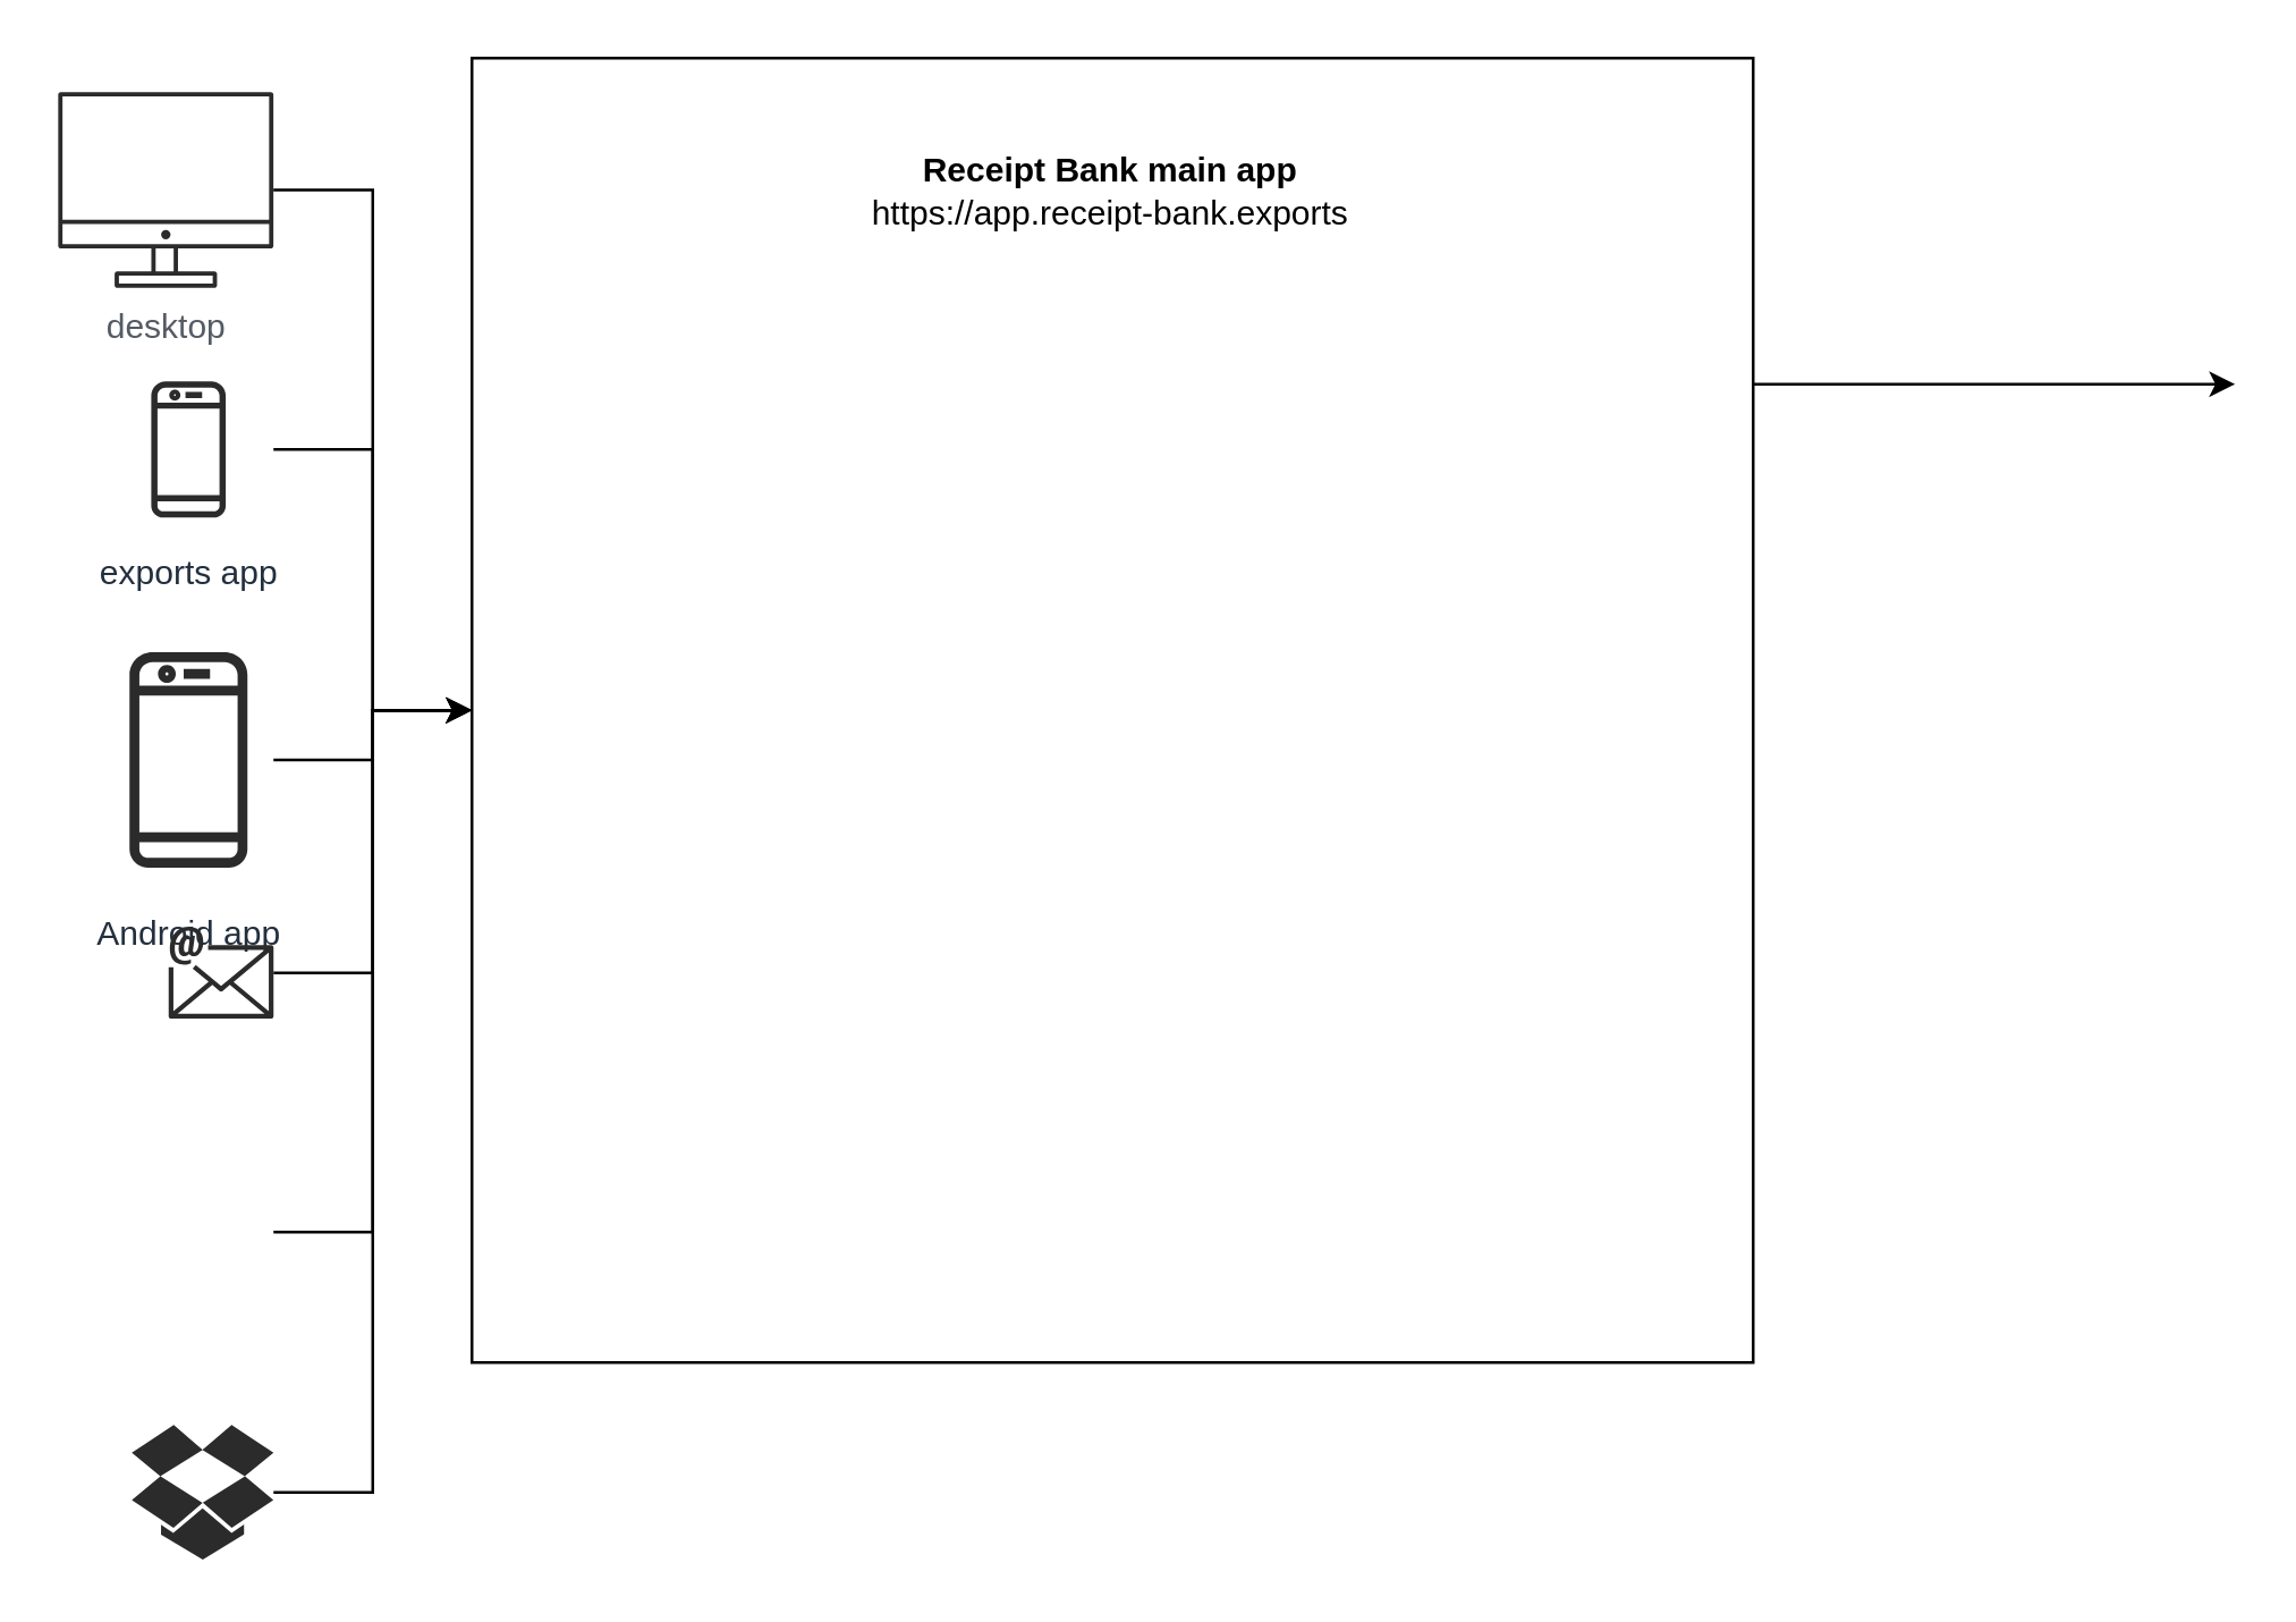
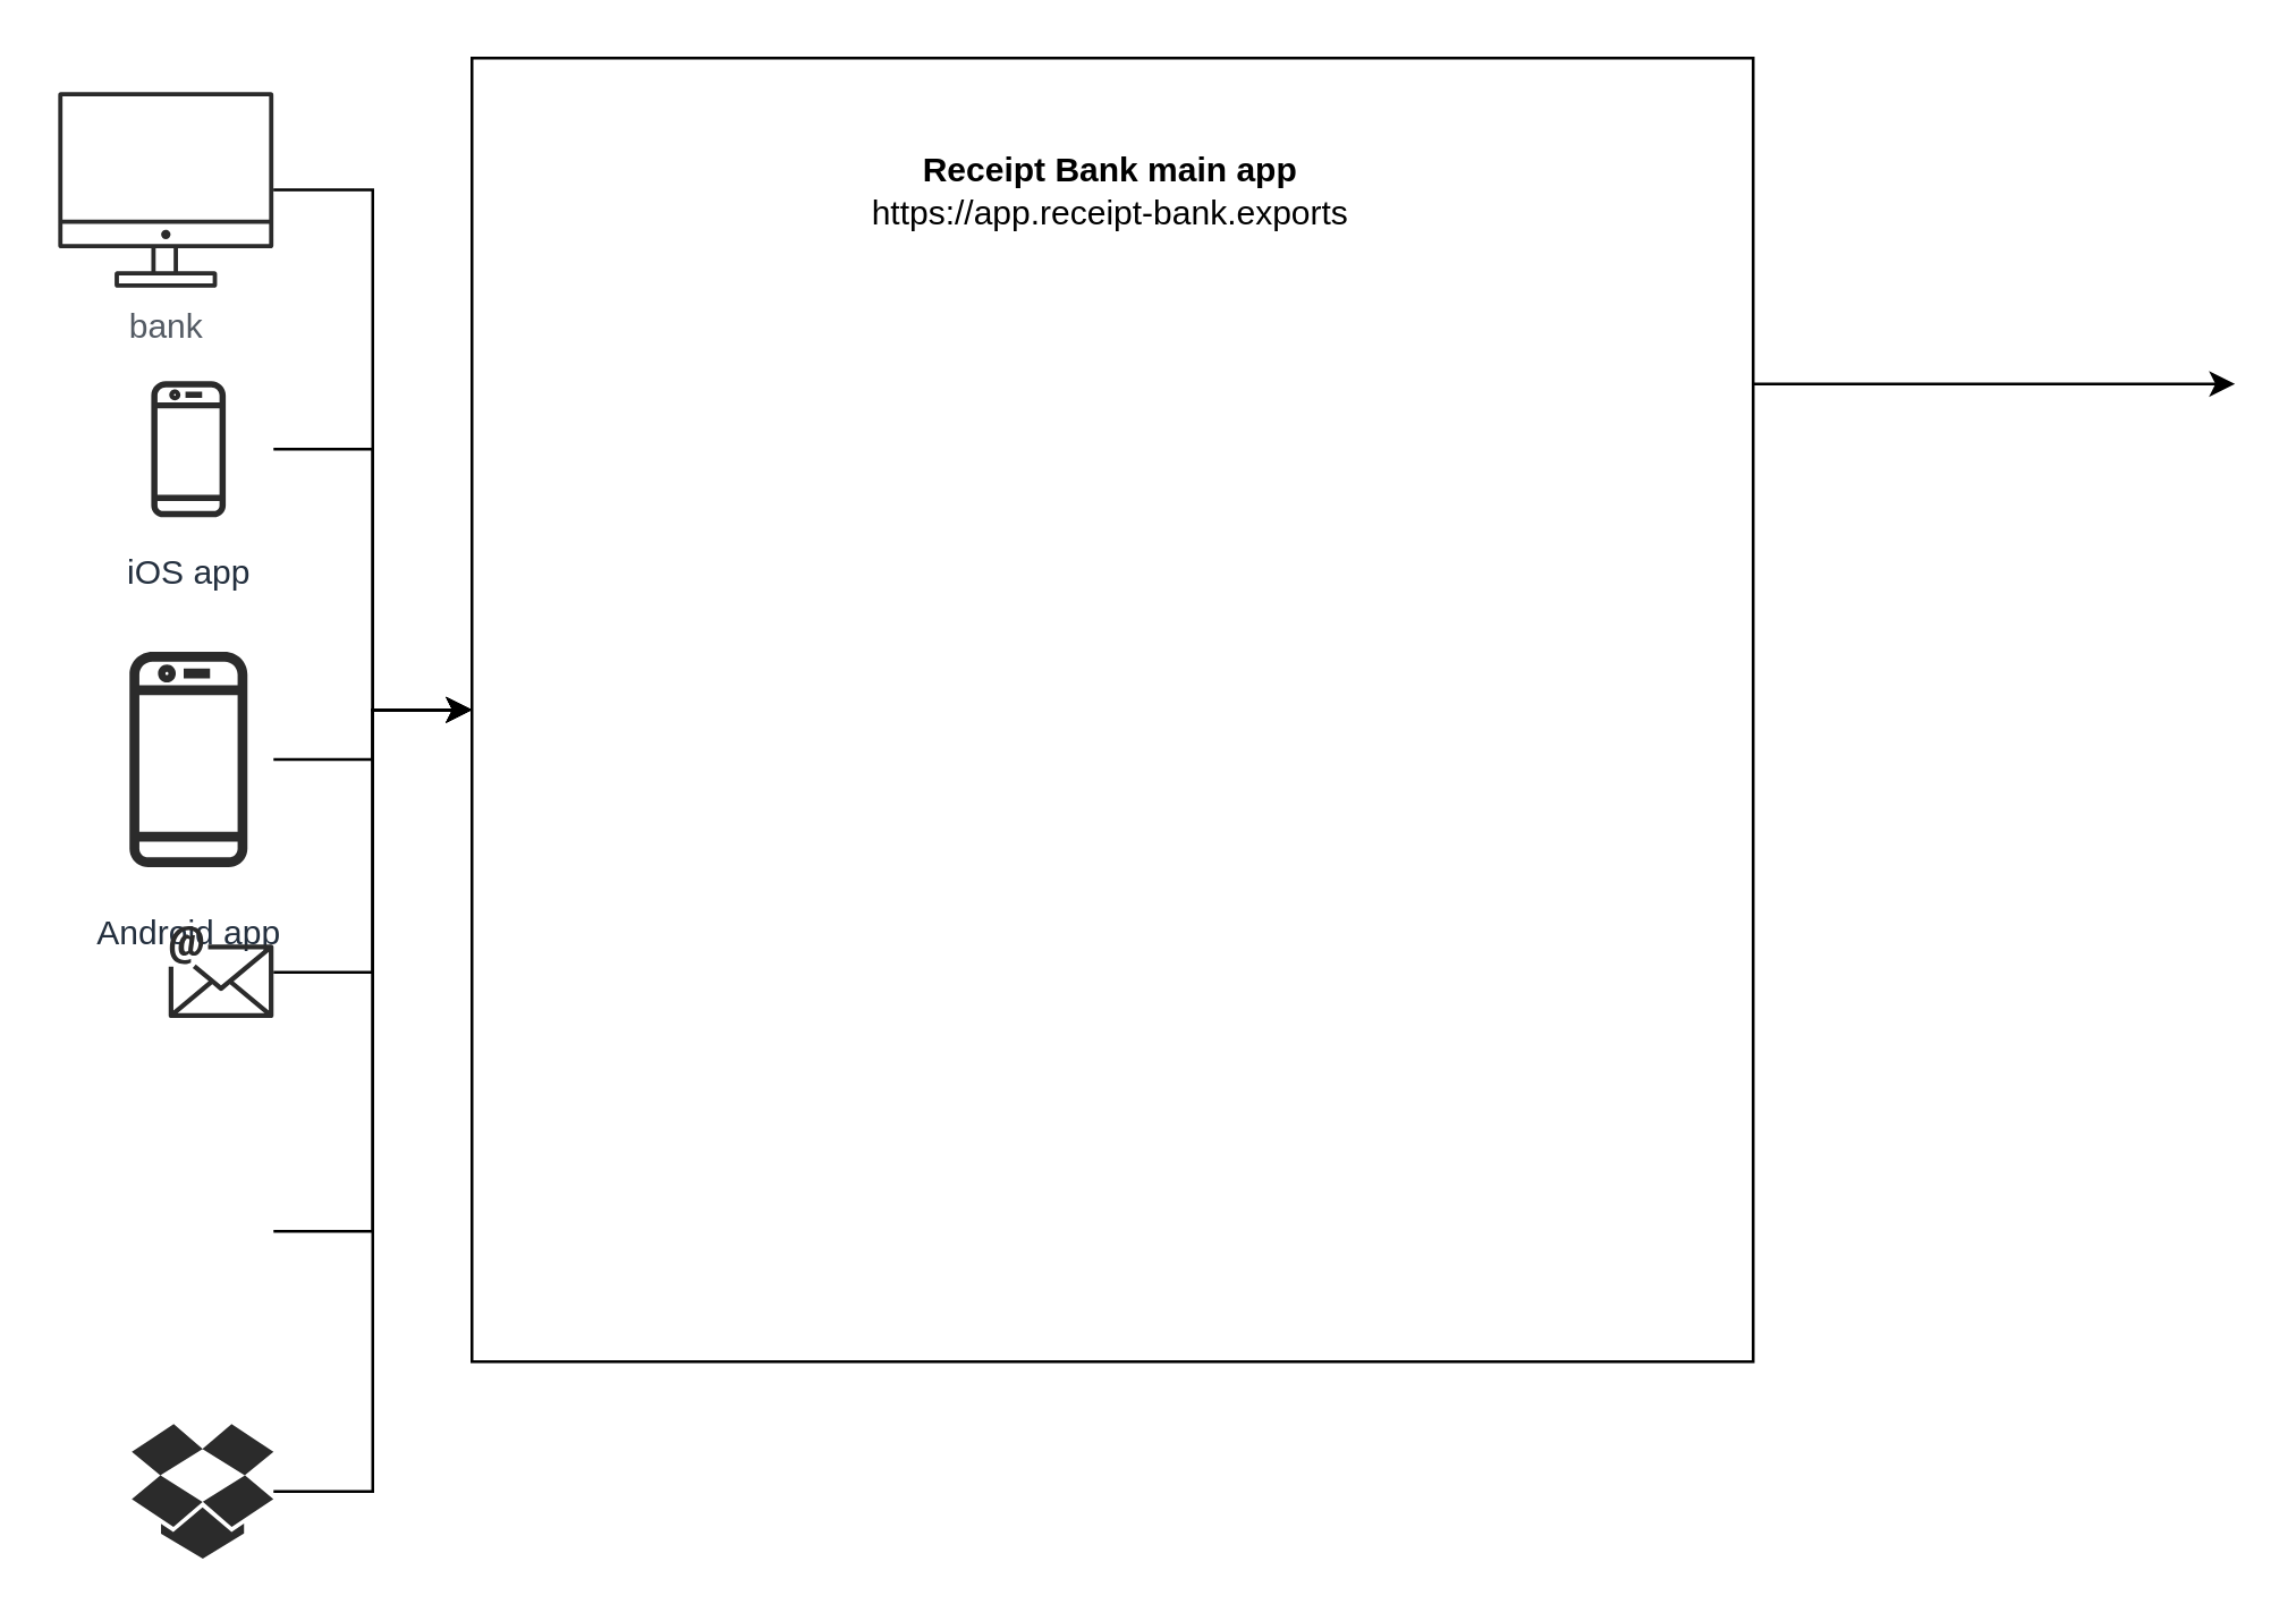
- <mxCell id="6" value="desktop" style="outlineConnect=0;gradientColor=none;fontColor=#545B64;strokeColor=none;fillColor=#2B2B2B;dashed=0;verticalLabelPosition=bottom;verticalAlign=top;align=center;html=1;fontSize=12;fontStyle=0;aspect=fixed;shape=mxgraph.aws4.illustration_desktop;pointerEvents=1" vertex="1" parent="1"><mxGeometry x="20" y="32" width="76" height="69" as="geometry" /></mxCell>
+ <mxCell id="6" value="bank" style="outlineConnect=0;gradientColor=none;fontColor=#545B64;strokeColor=none;fillColor=#2B2B2B;dashed=0;verticalLabelPosition=bottom;verticalAlign=top;align=center;html=1;fontSize=12;fontStyle=0;aspect=fixed;shape=mxgraph.aws4.illustration_desktop;pointerEvents=1" vertex="1" parent="1"><mxGeometry x="20" y="32" width="76" height="69" as="geometry" /></mxCell>
- <mxCell id="8" value="exports app" style="outlineConnect=0;fontColor=#232F3E;gradientColor=none;strokeColor=#2B2B2B;fillColor=none;dashed=0;verticalLabelPosition=bottom;verticalAlign=top;align=center;html=1;fontSize=12;fontStyle=0;aspect=fixed;shape=mxgraph.aws4.resourceIcon;resIcon=mxgraph.aws4.mobile_client;" vertex="1" parent="1"><mxGeometry x="36" y="128" width="60" height="60" as="geometry" /></mxCell>
+ <mxCell id="8" value="iOS app" style="outlineConnect=0;fontColor=#232F3E;gradientColor=none;strokeColor=#2B2B2B;fillColor=none;dashed=0;verticalLabelPosition=bottom;verticalAlign=top;align=center;html=1;fontSize=12;fontStyle=0;aspect=fixed;shape=mxgraph.aws4.resourceIcon;resIcon=mxgraph.aws4.mobile_client;" vertex="1" parent="1"><mxGeometry x="36" y="128" width="60" height="60" as="geometry" /></mxCell>
